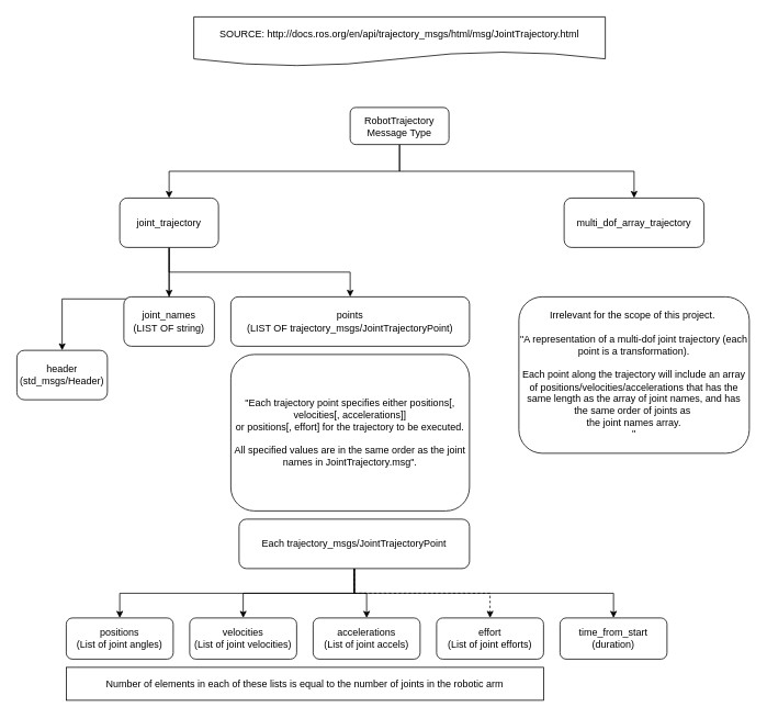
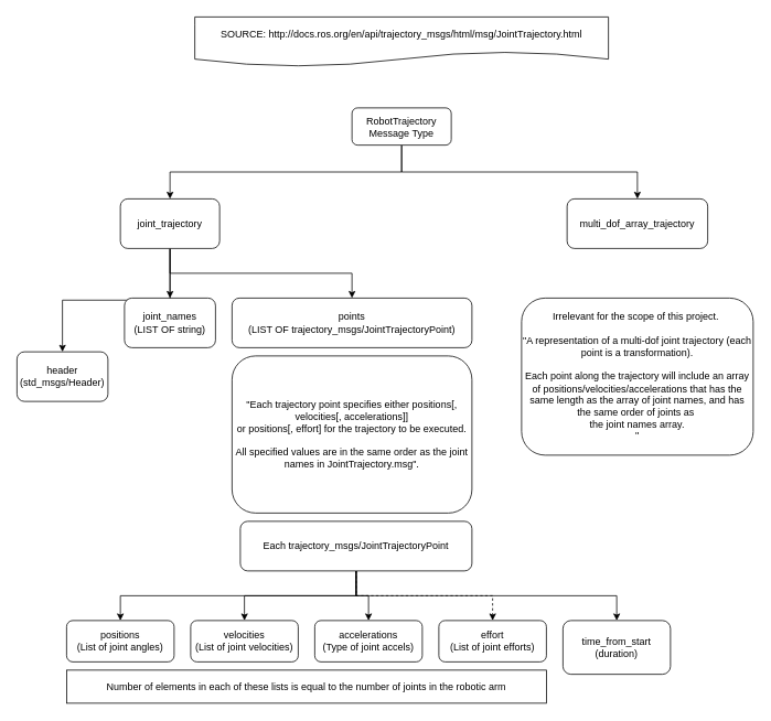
- <mxCell id="22" value="accelerations&lt;br&gt;(List of joint accels)" style="rounded=1;whiteSpace=wrap;html=1;" vertex="1" parent="1"><mxGeometry x="380" y="750" width="130" height="50" as="geometry" /></mxCell>
+ <mxCell id="22" value="accelerations&lt;br&gt;(Type of joint accels)" style="rounded=1;whiteSpace=wrap;html=1;" vertex="1" parent="1"><mxGeometry x="380" y="750" width="130" height="50" as="geometry" /></mxCell>
- <mxCell id="24" value="time_from_start&lt;br&gt;(duration)" style="rounded=1;whiteSpace=wrap;html=1;" vertex="1" parent="1"><mxGeometry x="680" y="750" width="130" height="50" as="geometry" /></mxCell>
+ <mxCell id="24" value="time_from_start&lt;br&gt;(duration)" style="rounded=1;whiteSpace=wrap;html=1;" vertex="1" parent="1"><mxGeometry x="680" y="750" width="130" height="65" as="geometry" /></mxCell>
